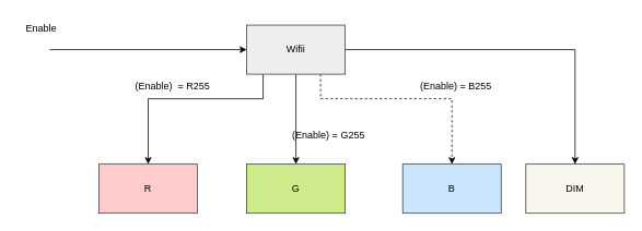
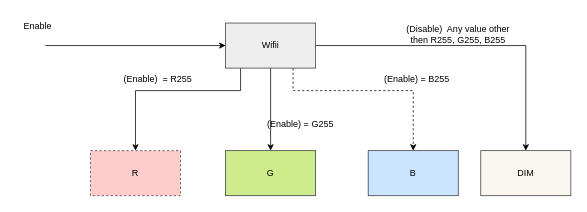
+ <mxCell id="16" value="(Disable)&amp;nbsp; Any value other then R255, G255, B255" style="text;html=1;strokeColor=none;fillColor=none;align=center;verticalAlign=middle;whiteSpace=wrap;rounded=0;" vertex="1" parent="1"><mxGeometry x="530" y="30" width="160" height="30" as="geometry" /></mxCell>
- <mxCell id="2" value="R" style="rounded=0;whiteSpace=wrap;html=1;fillColor=#ffcccc;strokeColor=#36393d;" vertex="1" parent="1"><mxGeometry x="120" y="200" width="120" height="60" as="geometry" /></mxCell>
+ <mxCell id="2" value="R" style="rounded=0;whiteSpace=wrap;html=1;fillColor=#ffcccc;strokeColor=#36393d;dashed=1;" vertex="1" parent="1"><mxGeometry x="120" y="200" width="120" height="60" as="geometry" /></mxCell>
